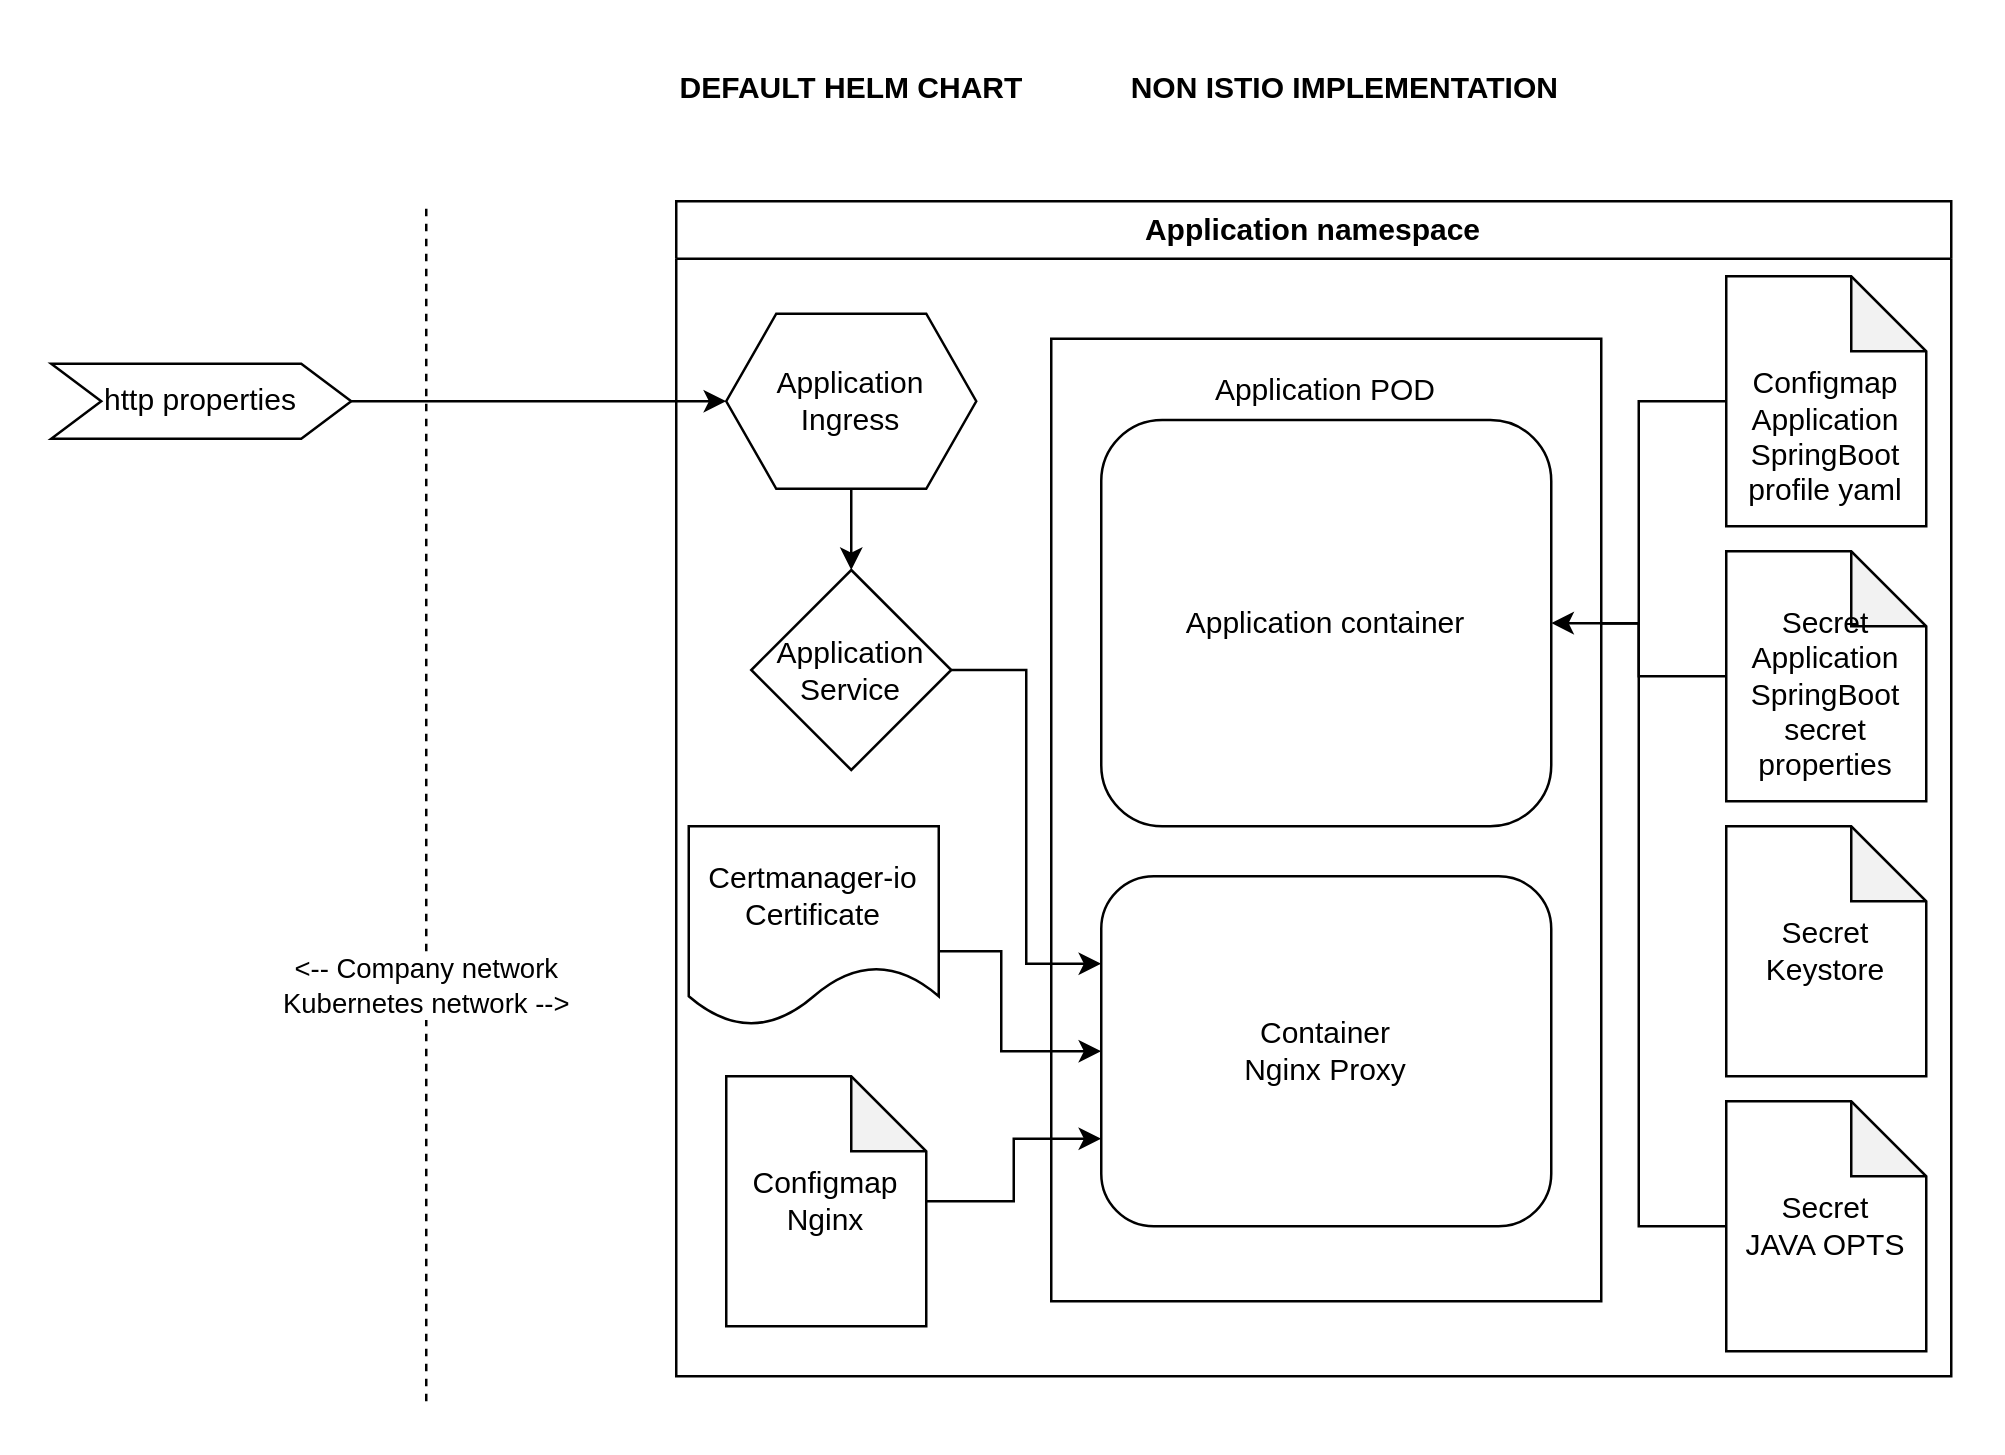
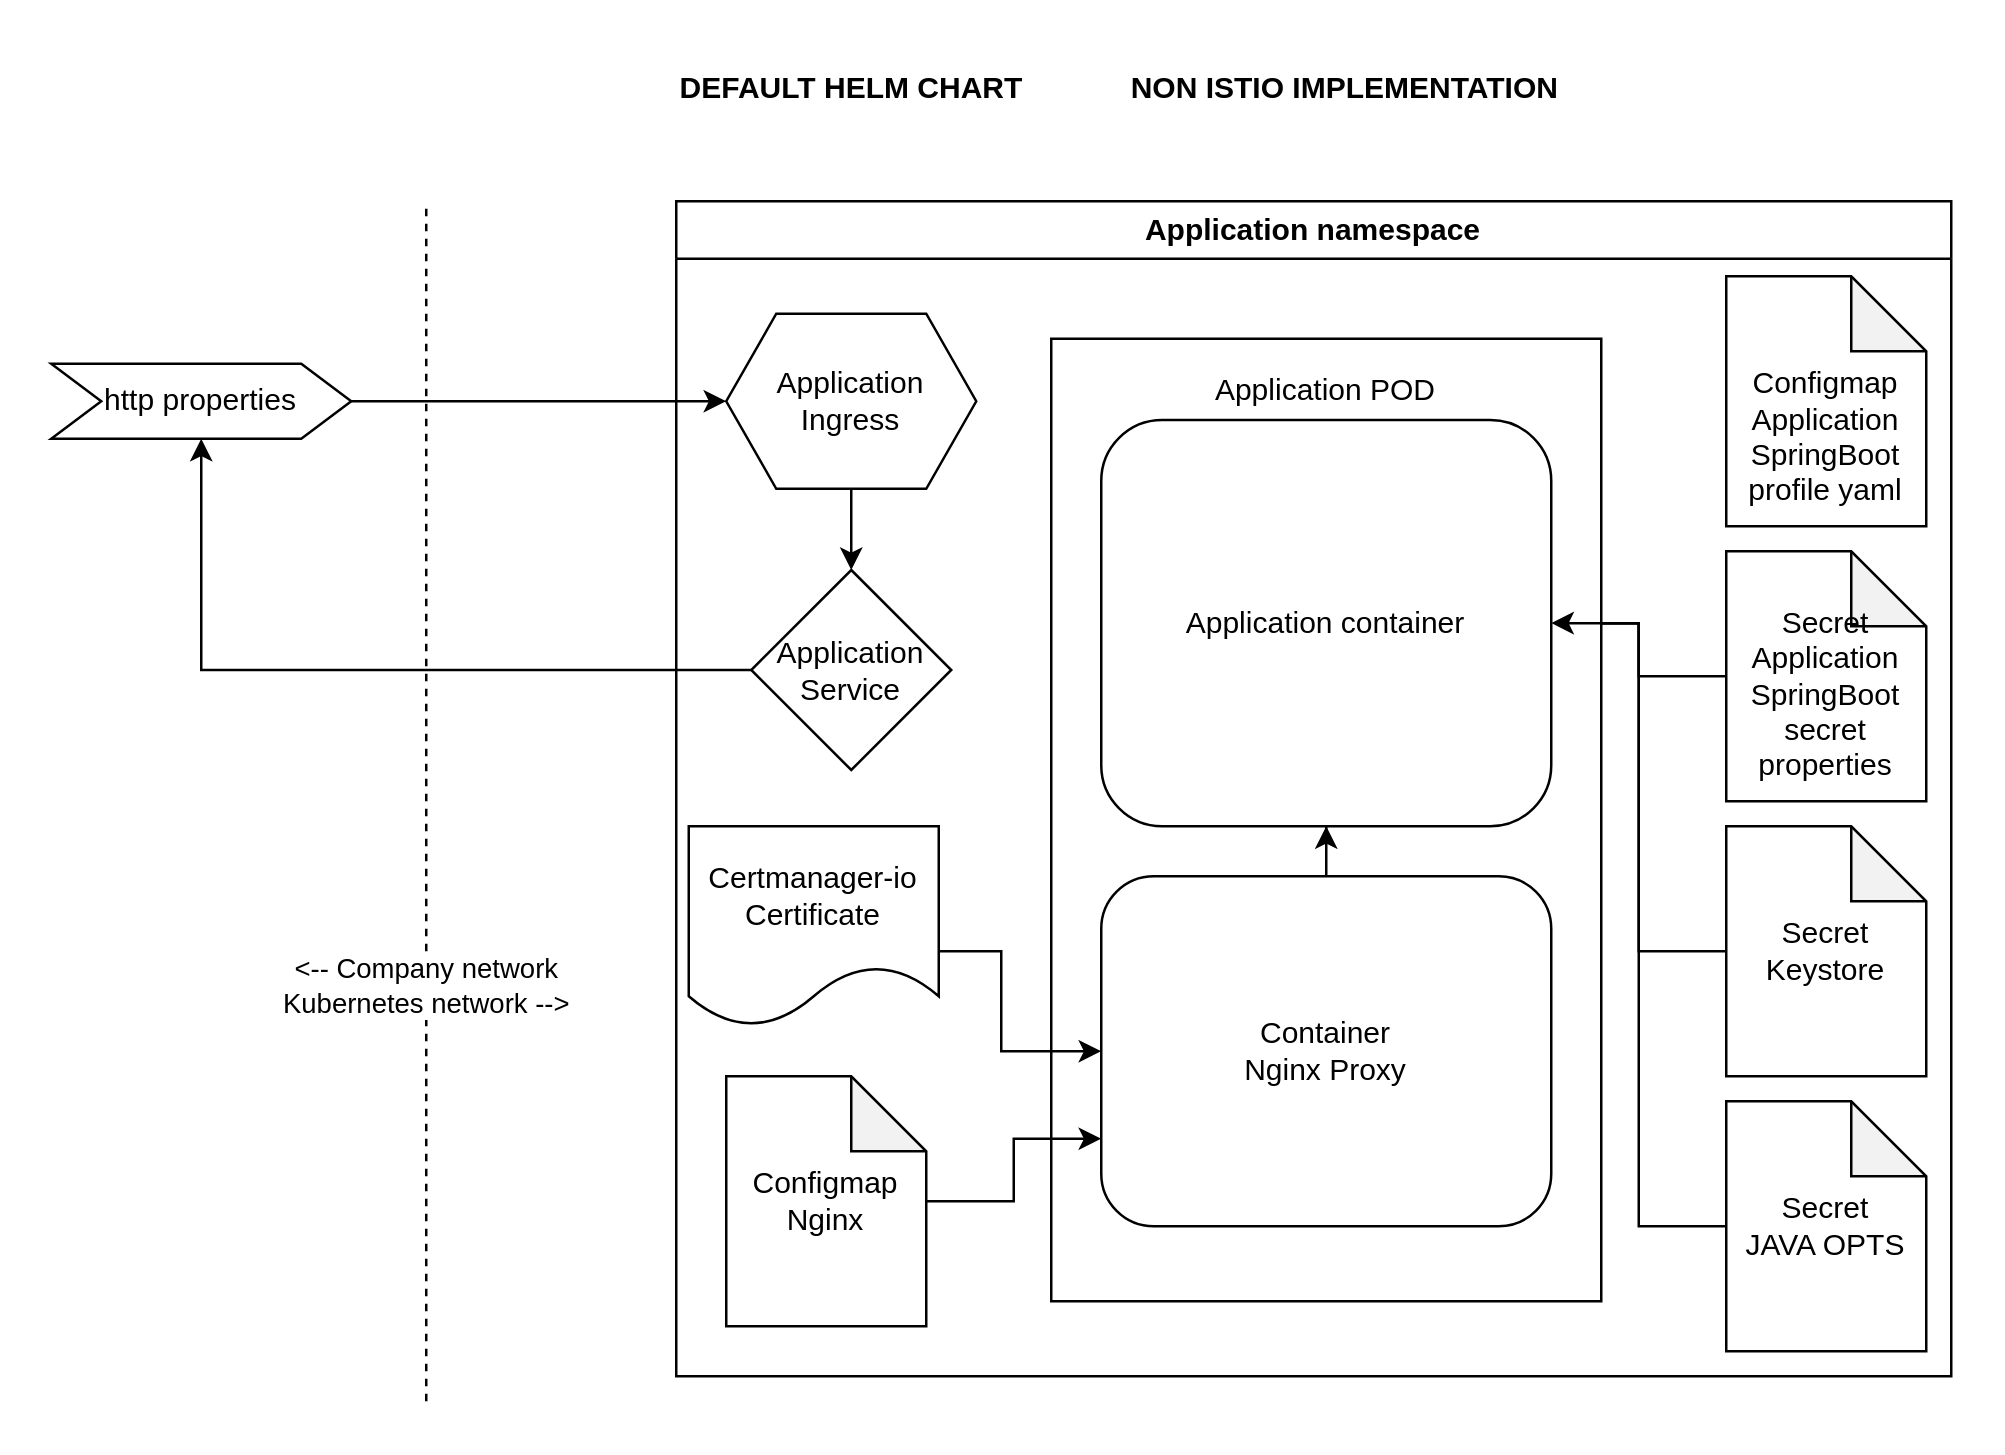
- <mxCell id="9" style="edgeStyle=orthogonalEdgeStyle;rounded=0;orthogonalLoop=1;jettySize=auto;html=1;entryX=1;entryY=0.5;entryDx=0;entryDy=0;" edge="1" parent="6" source="10" target="24"><mxGeometry relative="1" as="geometry" /></mxCell>
- <mxCell id="23" style="edgeStyle=orthogonalEdgeStyle;rounded=0;orthogonalLoop=1;jettySize=auto;html=1;entryX=0;entryY=0.25;entryDx=0;entryDy=0;" edge="1" parent="6" source="16" target="19"><mxGeometry relative="1" as="geometry" /></mxCell>
+ <mxCell id="23" style="edgeStyle=orthogonalEdgeStyle;rounded=0;orthogonalLoop=1;jettySize=auto;html=1;" edge="1" parent="6" source="16" target="3"><mxGeometry relative="1" as="geometry" /></mxCell>
+ <mxCell id="18" style="edgeStyle=orthogonalEdgeStyle;rounded=0;orthogonalLoop=1;jettySize=auto;html=1;" edge="1" parent="6" source="19" target="24"><mxGeometry relative="1" as="geometry" /></mxCell>
+ <mxCell id="14" style="edgeStyle=orthogonalEdgeStyle;rounded=0;orthogonalLoop=1;jettySize=auto;html=1;entryX=1;entryY=0.5;entryDx=0;entryDy=0;" edge="1" parent="6" source="15" target="24"><mxGeometry relative="1" as="geometry" /></mxCell>
